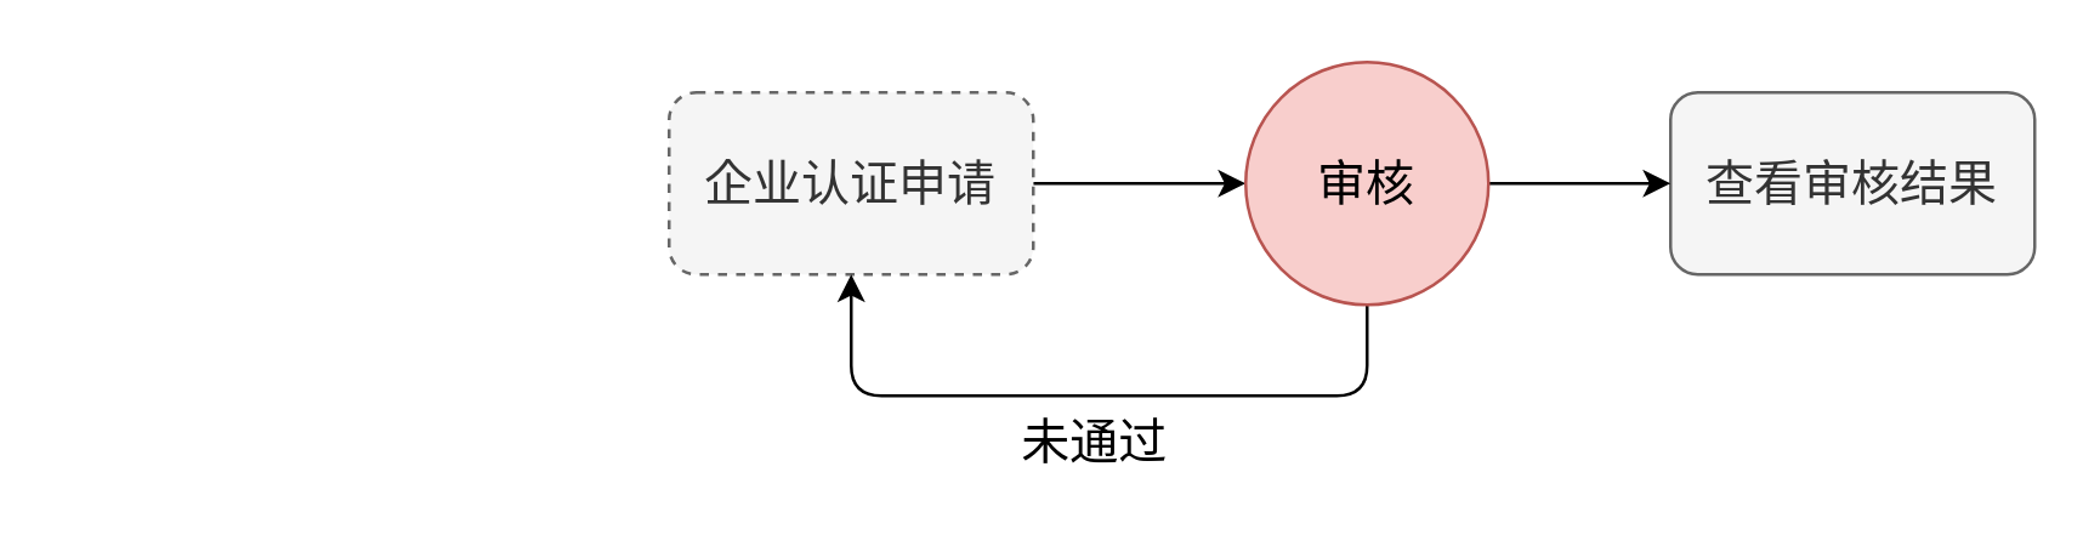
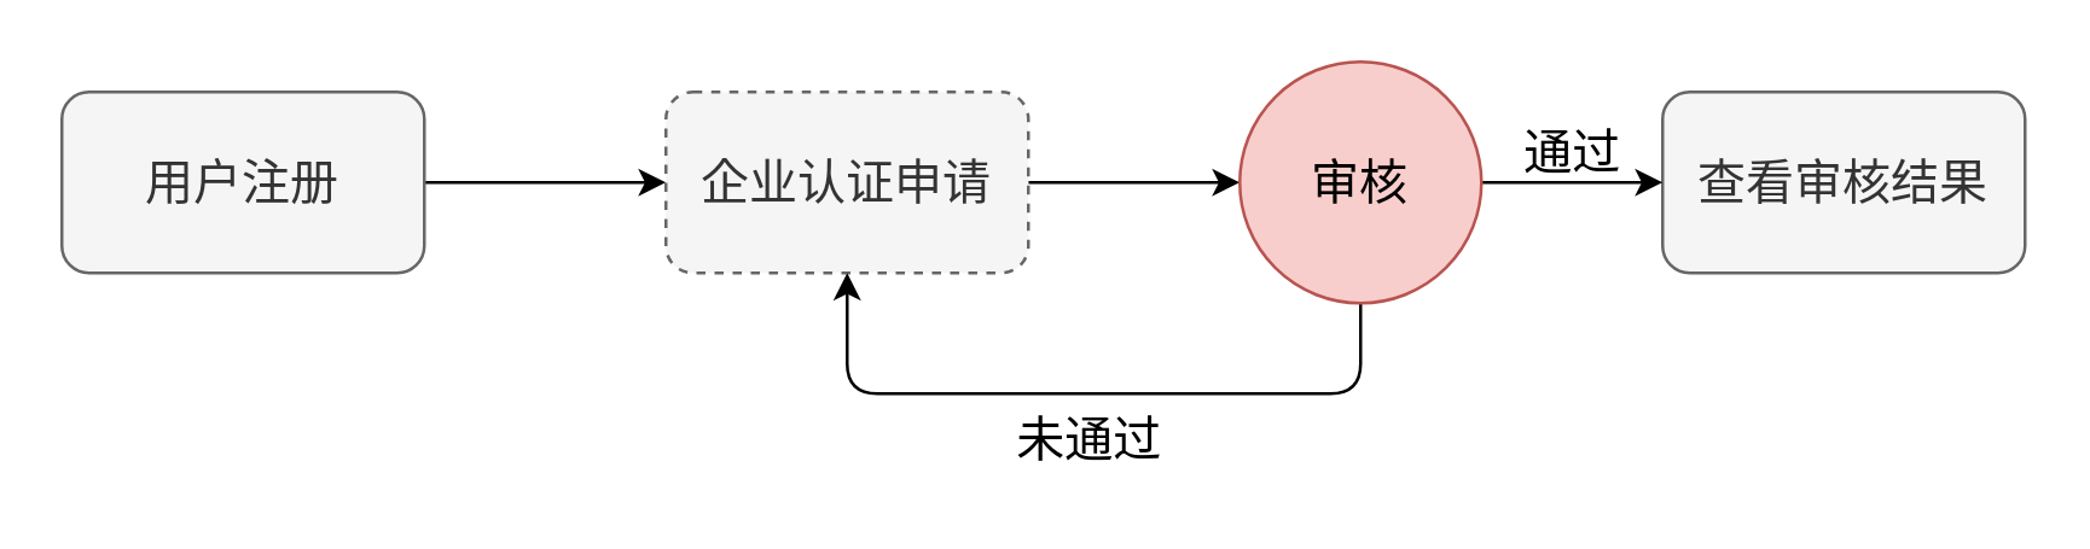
+ <mxCell id="10" value="通过" style="text;html=1;align=center;verticalAlign=middle;resizable=0;points=[];autosize=1;strokeColor=none;fillColor=none;fontSize=16;fontFamily=仿宋;" vertex="1" parent="1"><mxGeometry x="490" y="35" width="60" height="30" as="geometry" /></mxCell>
+ <mxCell id="3" value="用户注册" style="rounded=1;whiteSpace=wrap;html=1;fontFamily=仿宋;fillColor=#f5f5f5;fontColor=#333333;strokeColor=#666666;fontSize=16;" vertex="1" parent="1"><mxGeometry x="20" y="30" width="120" height="60" as="geometry" /></mxCell>
+ <mxCell id="2" style="edgeStyle=none;html=1;exitX=1;exitY=0.5;exitDx=0;exitDy=0;entryX=0;entryY=0.5;entryDx=0;entryDy=0;" edge="1" parent="1" source="3" target="5"><mxGeometry relative="1" as="geometry" /></mxCell>
